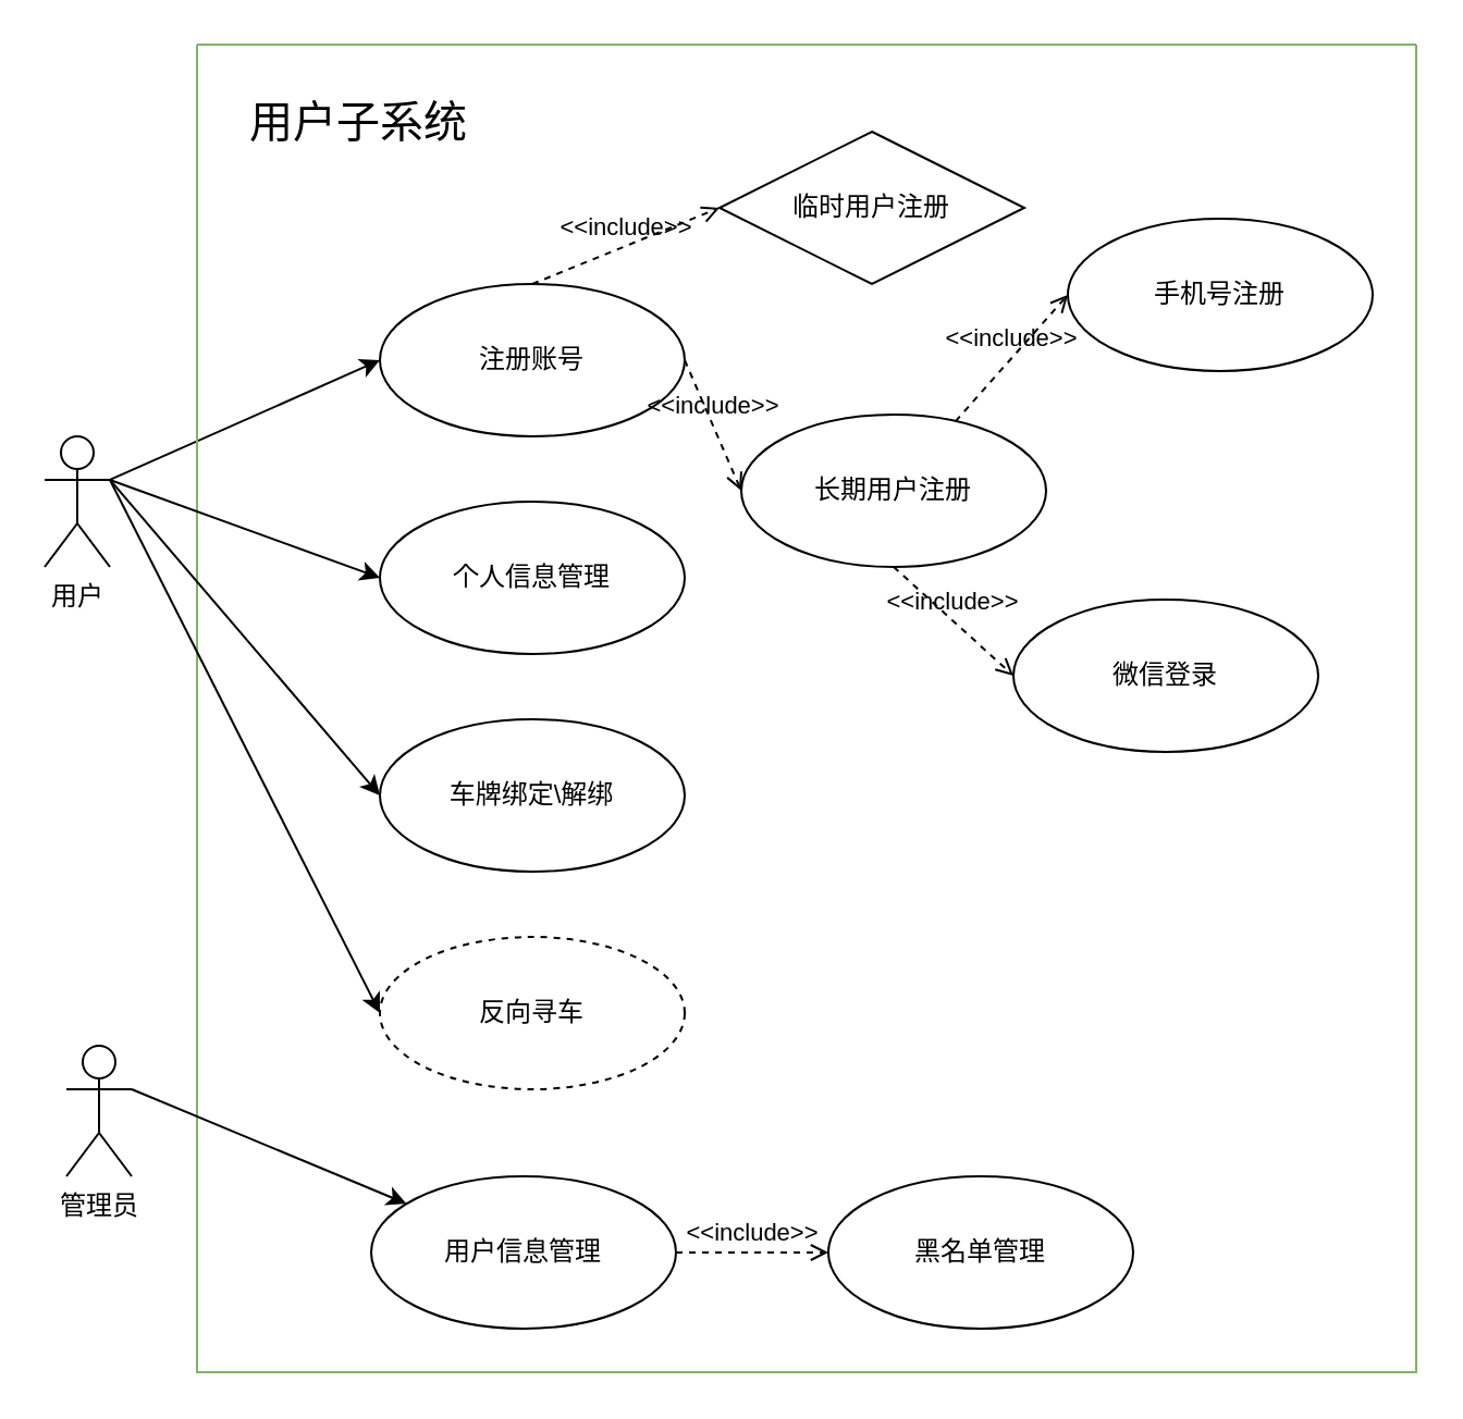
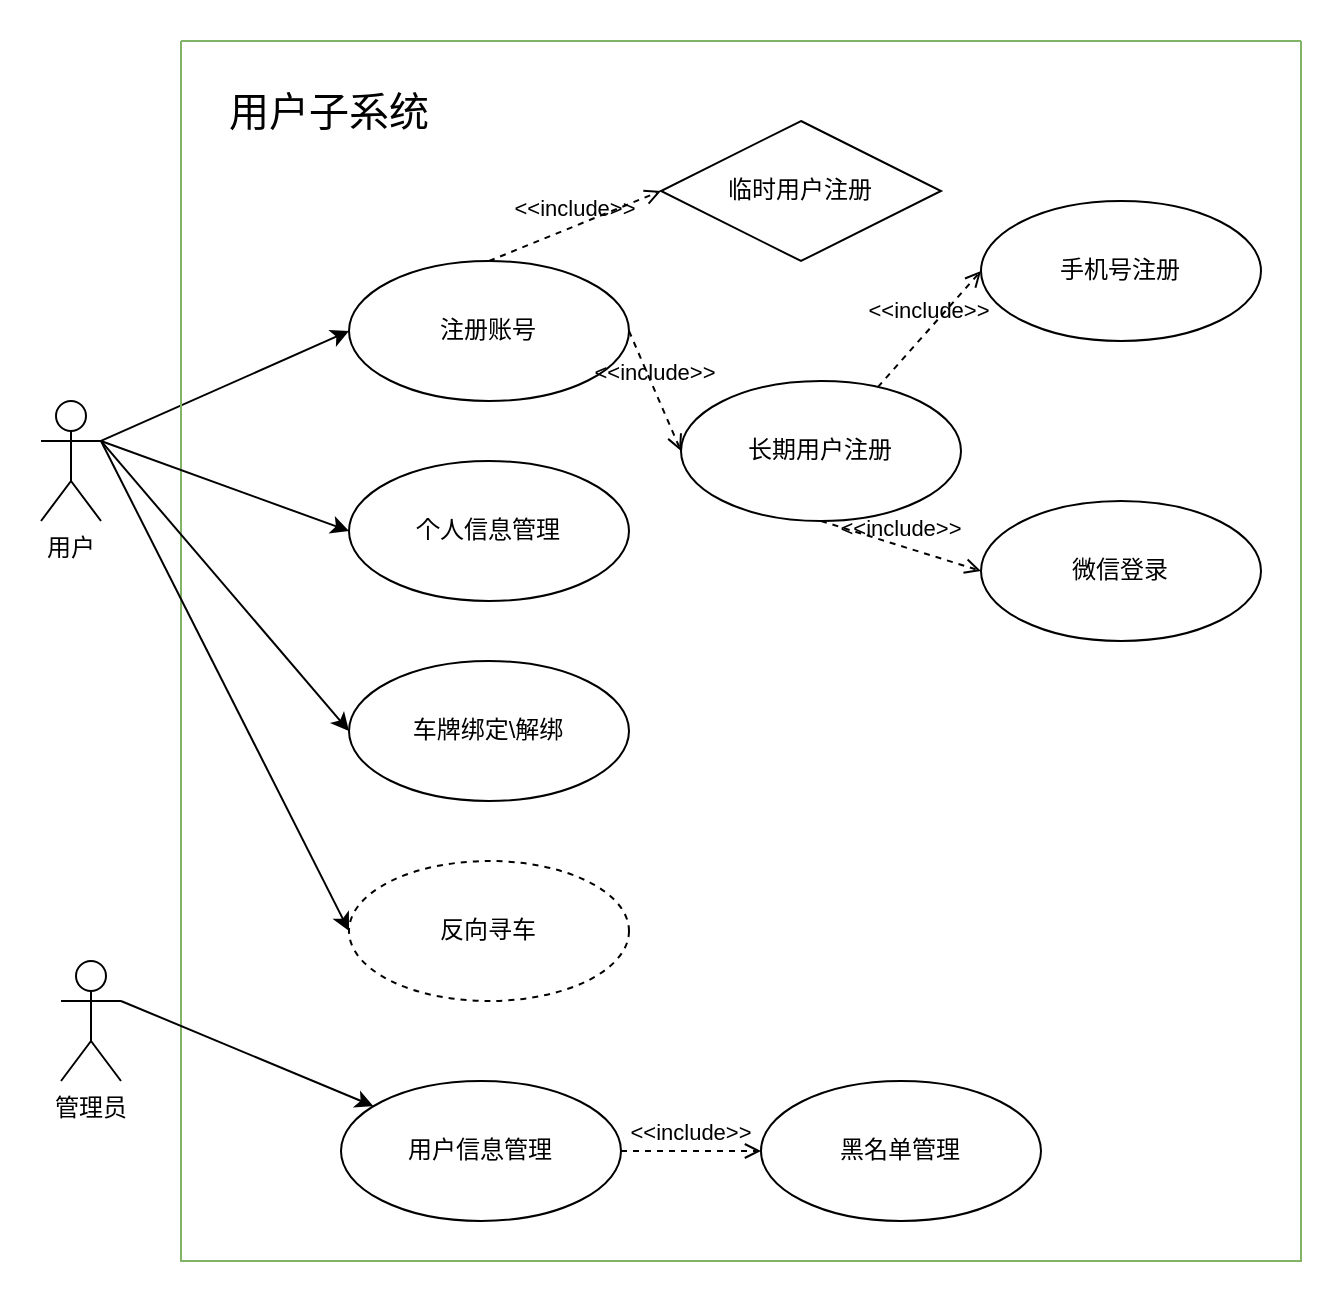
- <mxCell id="8" value="微信登录" style="ellipse;whiteSpace=wrap;html=1;" parent="4" vertex="1"><mxGeometry x="375" y="255" width="140" height="70" as="geometry" /></mxCell>
+ <mxCell id="8" value="微信登录" style="ellipse;whiteSpace=wrap;html=1;" parent="4" vertex="1"><mxGeometry x="400" y="230" width="140" height="70" as="geometry" /></mxCell>
